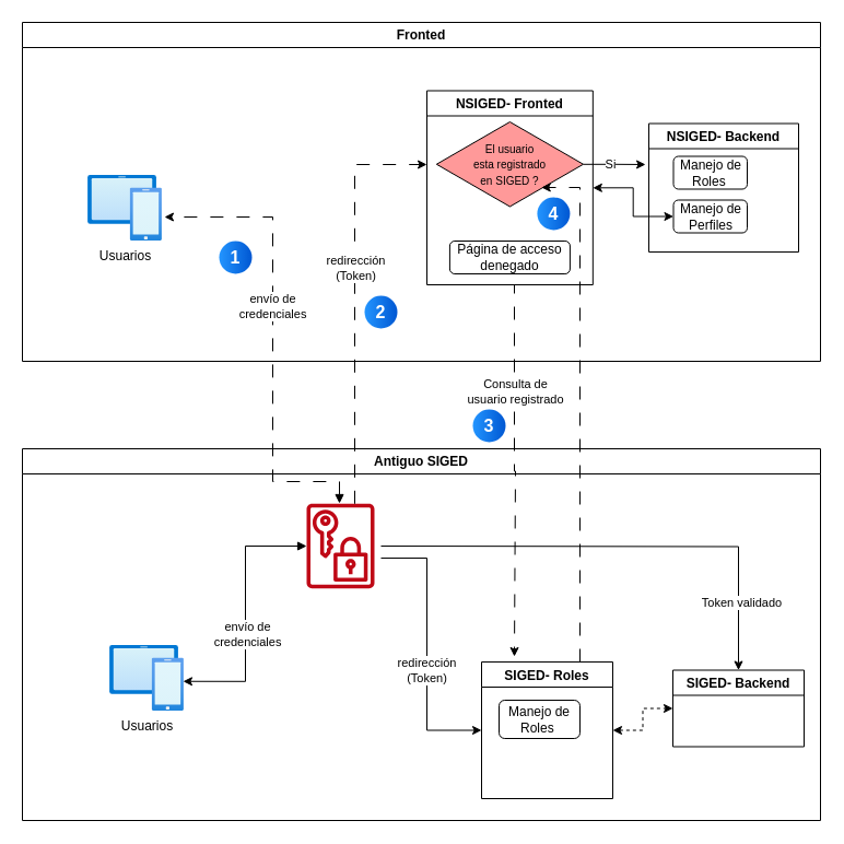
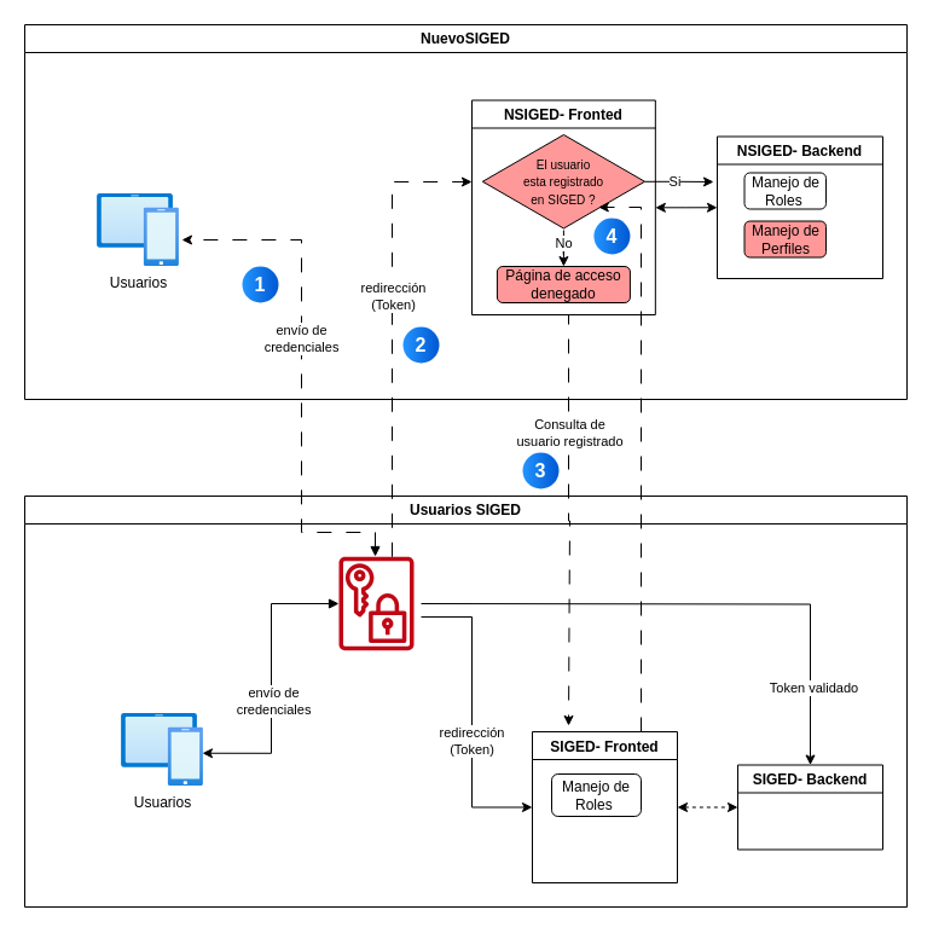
- <mxCell id="15" value="Fronted" style="swimlane;whiteSpace=wrap;html=1;" parent="1" vertex="1"><mxGeometry x="20" y="20" width="730" height="310" as="geometry" /></mxCell>
+ <mxCell id="15" value="NuevoSIGED" style="swimlane;whiteSpace=wrap;html=1;" parent="1" vertex="1"><mxGeometry x="20" y="20" width="730" height="310" as="geometry" /></mxCell>
- <mxCell id="20" style="edgeStyle=orthogonalEdgeStyle;rounded=0;orthogonalLoop=1;jettySize=auto;html=1;startArrow=classic;startFill=1;" parent="15" source="21" target="19" edge="1"><mxGeometry relative="1" as="geometry"><mxPoint x="560" y="120" as="targetPoint" /></mxGeometry></mxCell>
+ <mxCell id="20" style="edgeStyle=orthogonalEdgeStyle;rounded=0;orthogonalLoop=1;jettySize=auto;html=1;entryX=0;entryY=0.5;entryDx=0;entryDy=0;startArrow=classic;startFill=1;" parent="15" source="21" target="17" edge="1"><mxGeometry relative="1" as="geometry"><mxPoint x="560" y="120" as="targetPoint" /></mxGeometry></mxCell>
- <mxCell id="19" value="Manejo de Perfiles" style="rounded=1;whiteSpace=wrap;html=1;" parent="17" vertex="1"><mxGeometry x="22.5" y="70" width="67.5" height="30" as="geometry" /></mxCell>
+ <mxCell id="19" value="Manejo de Perfiles" style="rounded=1;whiteSpace=wrap;html=1;fillColor=#ff9999;" parent="17" vertex="1"><mxGeometry x="22.5" y="70" width="67.5" height="30" as="geometry" /></mxCell>
+ <mxCell id="25" style="edgeStyle=orthogonalEdgeStyle;rounded=0;orthogonalLoop=1;jettySize=auto;html=1;entryX=0.5;entryY=0;entryDx=0;entryDy=0;" parent="21" source="29" target="24" edge="1"><mxGeometry relative="1" as="geometry" /></mxCell>
+ <mxCell id="26" value="No" style="edgeLabel;html=1;align=center;verticalAlign=middle;resizable=0;points=[];" parent="25" vertex="1" connectable="0"><mxGeometry x="-0.592" relative="1" as="geometry"><mxPoint as="offset" /></mxGeometry></mxCell>
- <mxCell id="24" value="Página de acceso denegado" style="rounded=1;whiteSpace=wrap;html=1;" parent="21" vertex="1"><mxGeometry x="20.92" y="137.5" width="110" height="30" as="geometry" /></mxCell>
+ <mxCell id="24" value="Página de acceso denegado" style="rounded=1;whiteSpace=wrap;html=1;fillColor=#ff9999;" parent="21" vertex="1"><mxGeometry x="20.92" y="137.5" width="110" height="30" as="geometry" /></mxCell>
- <mxCell id="2" value="Antiguo SIGED" style="swimlane;whiteSpace=wrap;html=1;" parent="1" vertex="1"><mxGeometry x="20" y="410" width="730" height="340" as="geometry" /></mxCell>
+ <mxCell id="2" value="Usuarios SIGED" style="swimlane;whiteSpace=wrap;html=1;" parent="1" vertex="1"><mxGeometry x="20" y="410" width="730" height="340" as="geometry" /></mxCell>
- <mxCell id="12" value="SIGED- Roles" style="swimlane;" parent="2" vertex="1"><mxGeometry x="420" y="195" width="120" height="125" as="geometry"><mxRectangle x="585" y="260" width="90" height="30" as="alternateBounds" /></mxGeometry></mxCell>
+ <mxCell id="12" value="SIGED- Fronted" style="swimlane;" parent="2" vertex="1"><mxGeometry x="420" y="195" width="120" height="125" as="geometry"><mxRectangle x="585" y="260" width="90" height="30" as="alternateBounds" /></mxGeometry></mxCell>
- <mxCell id="4" value="SIGED- Backend" style="swimlane;" parent="2" vertex="1"><mxGeometry x="595" y="202.5" width="120" height="70" as="geometry"><mxRectangle x="585" y="260" width="90" height="30" as="alternateBounds" /></mxGeometry></mxCell>
+ <mxCell id="4" value="SIGED- Backend" style="swimlane;" parent="2" vertex="1"><mxGeometry x="590" y="222.5" width="120" height="70" as="geometry"><mxRectangle x="585" y="260" width="90" height="30" as="alternateBounds" /></mxGeometry></mxCell>
